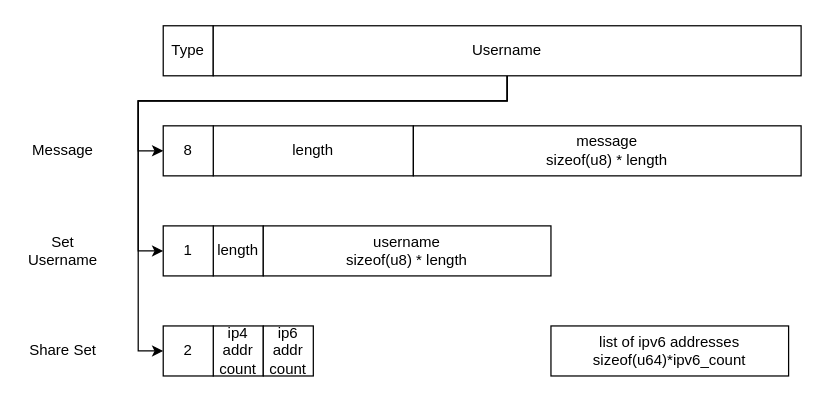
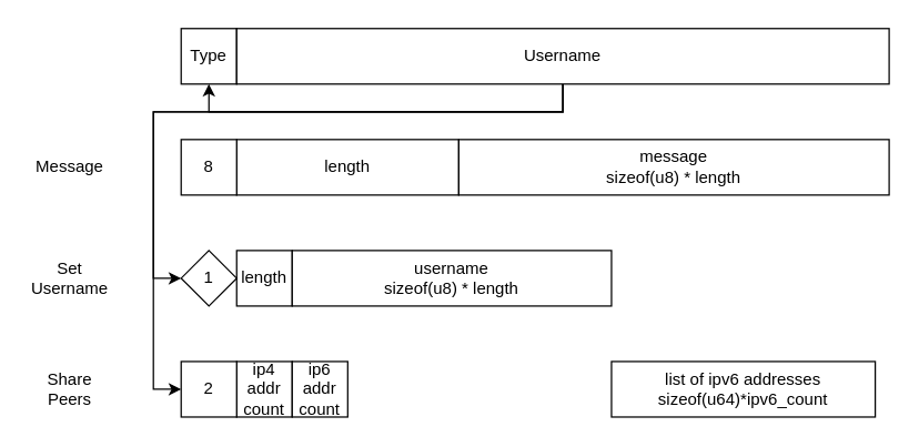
- <mxCell id="3" style="edgeStyle=orthogonalEdgeStyle;rounded=0;orthogonalLoop=1;jettySize=auto;html=1;exitX=0.5;exitY=1;exitDx=0;exitDy=0;entryX=0;entryY=0.5;entryDx=0;entryDy=0;" edge="1" parent="1" source="6" target="17"><mxGeometry relative="1" as="geometry" /></mxCell>
+ <mxCell id="3" style="edgeStyle=orthogonalEdgeStyle;rounded=0;orthogonalLoop=1;jettySize=auto;html=1;exitX=0.5;exitY=1;exitDx=0;exitDy=0;" edge="1" parent="1" source="6" target="2"><mxGeometry relative="1" as="geometry" /></mxCell>
- <mxCell id="18" value="1" style="rounded=0;whiteSpace=wrap;html=1;" vertex="1" parent="1"><mxGeometry x="130" y="180" width="40" height="40" as="geometry" /></mxCell>
+ <mxCell id="18" value="1" style="rhombus;whiteSpace=wrap;html=1;" vertex="1" parent="1"><mxGeometry x="130" y="180" width="40" height="40" as="geometry" /></mxCell>
- <mxCell id="16" value="Share Set" style="text;html=1;align=center;verticalAlign=middle;whiteSpace=wrap;rounded=0;" vertex="1" parent="1"><mxGeometry x="20" y="265" width="60" height="30" as="geometry" /></mxCell>
+ <mxCell id="16" value="Share Peers" style="text;html=1;align=center;verticalAlign=middle;whiteSpace=wrap;rounded=0;" vertex="1" parent="1"><mxGeometry x="20" y="265" width="60" height="30" as="geometry" /></mxCell>
